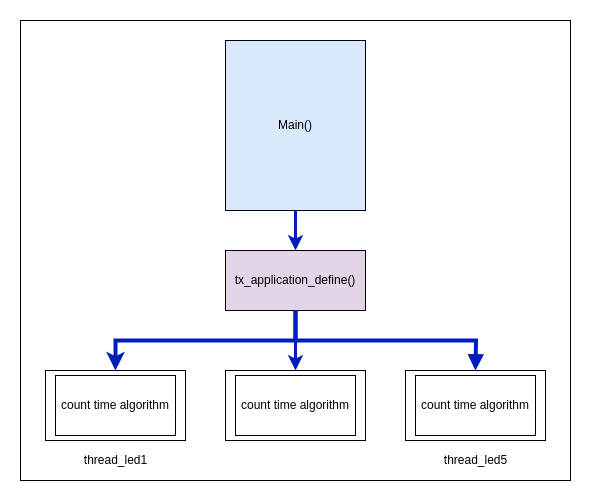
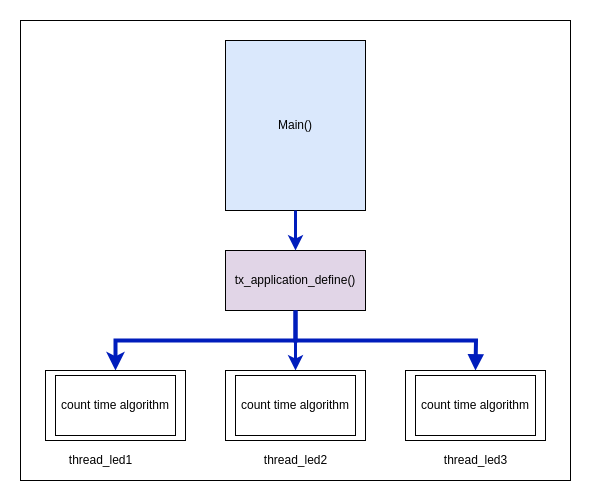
- <mxCell id="10" value="thread_led1" style="text;html=1;align=center;verticalAlign=middle;resizable=0;points=[];autosize=1;strokeColor=none;fillColor=none;" vertex="1" parent="2"><mxGeometry x="55" y="430" width="80" height="20" as="geometry" /></mxCell>
+ <mxCell id="10" value="thread_led1" style="text;html=1;align=center;verticalAlign=middle;resizable=0;points=[];autosize=1;strokeColor=none;fillColor=none;" vertex="1" parent="2"><mxGeometry x="40" y="430" width="80" height="20" as="geometry" /></mxCell>
+ <mxCell id="11" value="thread_led2" style="text;html=1;align=center;verticalAlign=middle;resizable=0;points=[];autosize=1;strokeColor=none;fillColor=none;" vertex="1" parent="2"><mxGeometry x="235" y="430" width="80" height="20" as="geometry" /></mxCell>
- <mxCell id="12" value="thread_led5" style="text;html=1;align=center;verticalAlign=middle;resizable=0;points=[];autosize=1;strokeColor=none;fillColor=none;" vertex="1" parent="2"><mxGeometry x="415" y="430" width="80" height="20" as="geometry" /></mxCell>
+ <mxCell id="12" value="thread_led3" style="text;html=1;align=center;verticalAlign=middle;resizable=0;points=[];autosize=1;strokeColor=none;fillColor=none;" vertex="1" parent="2"><mxGeometry x="415" y="430" width="80" height="20" as="geometry" /></mxCell>
